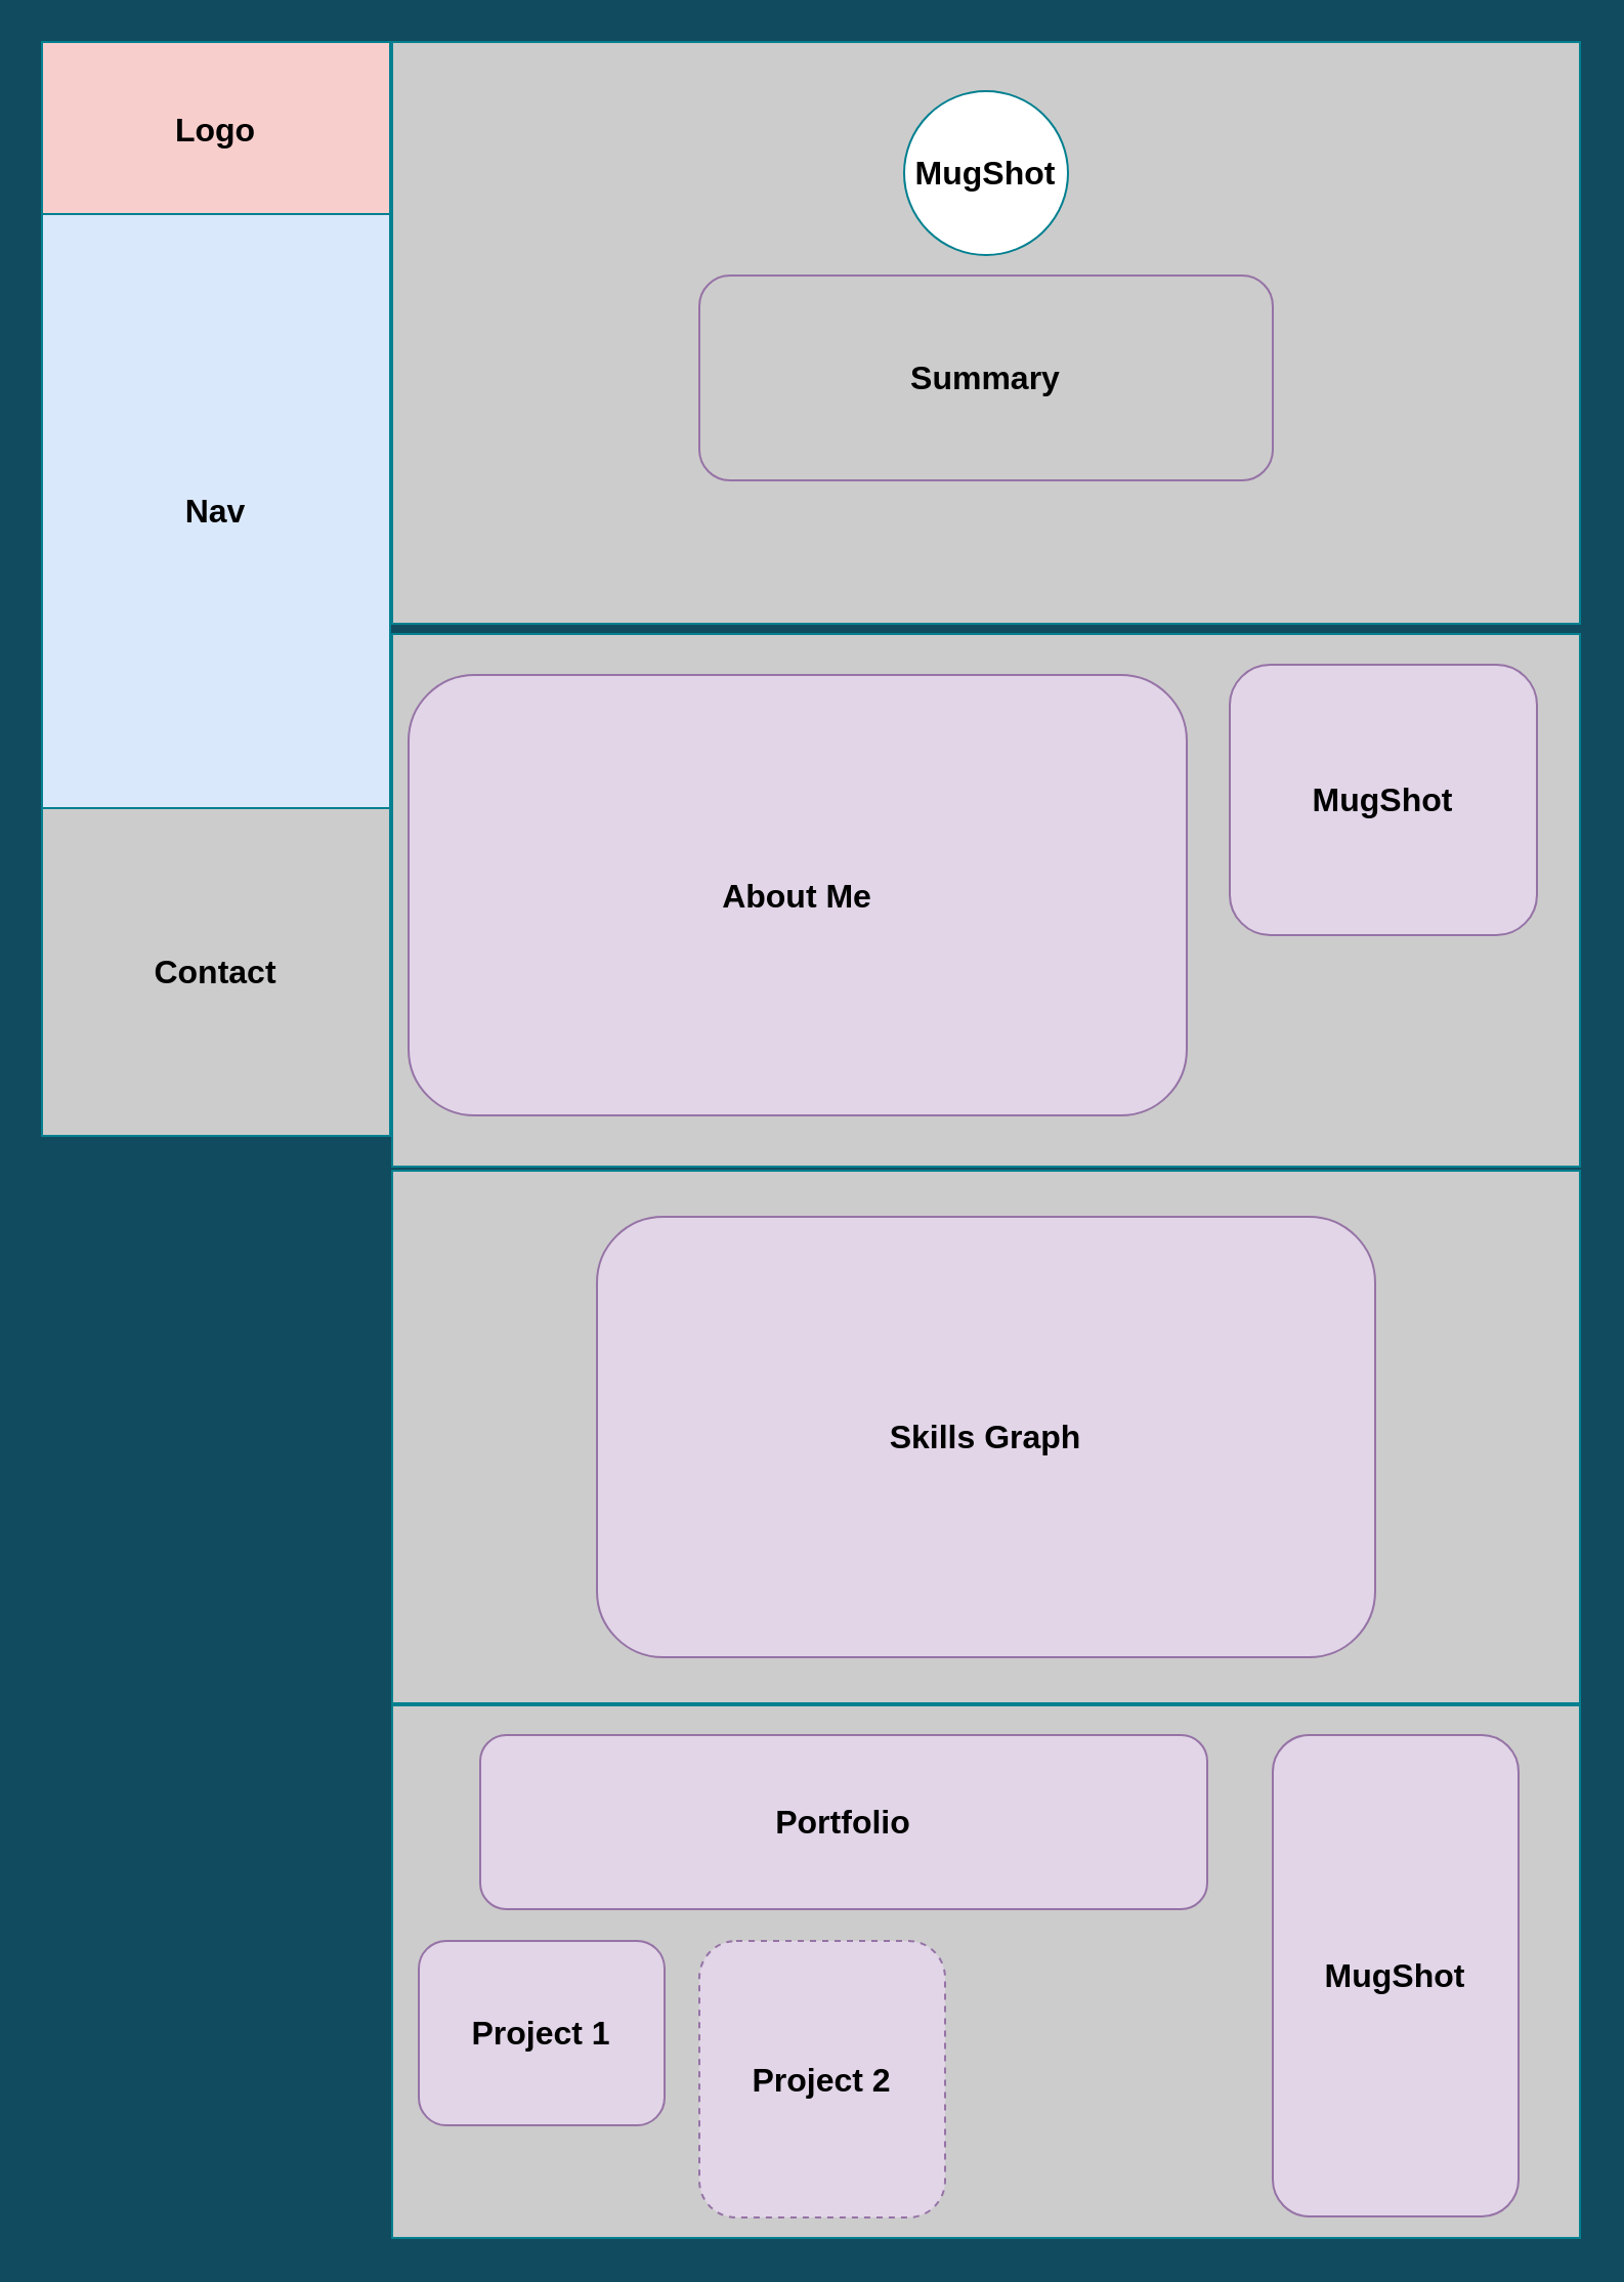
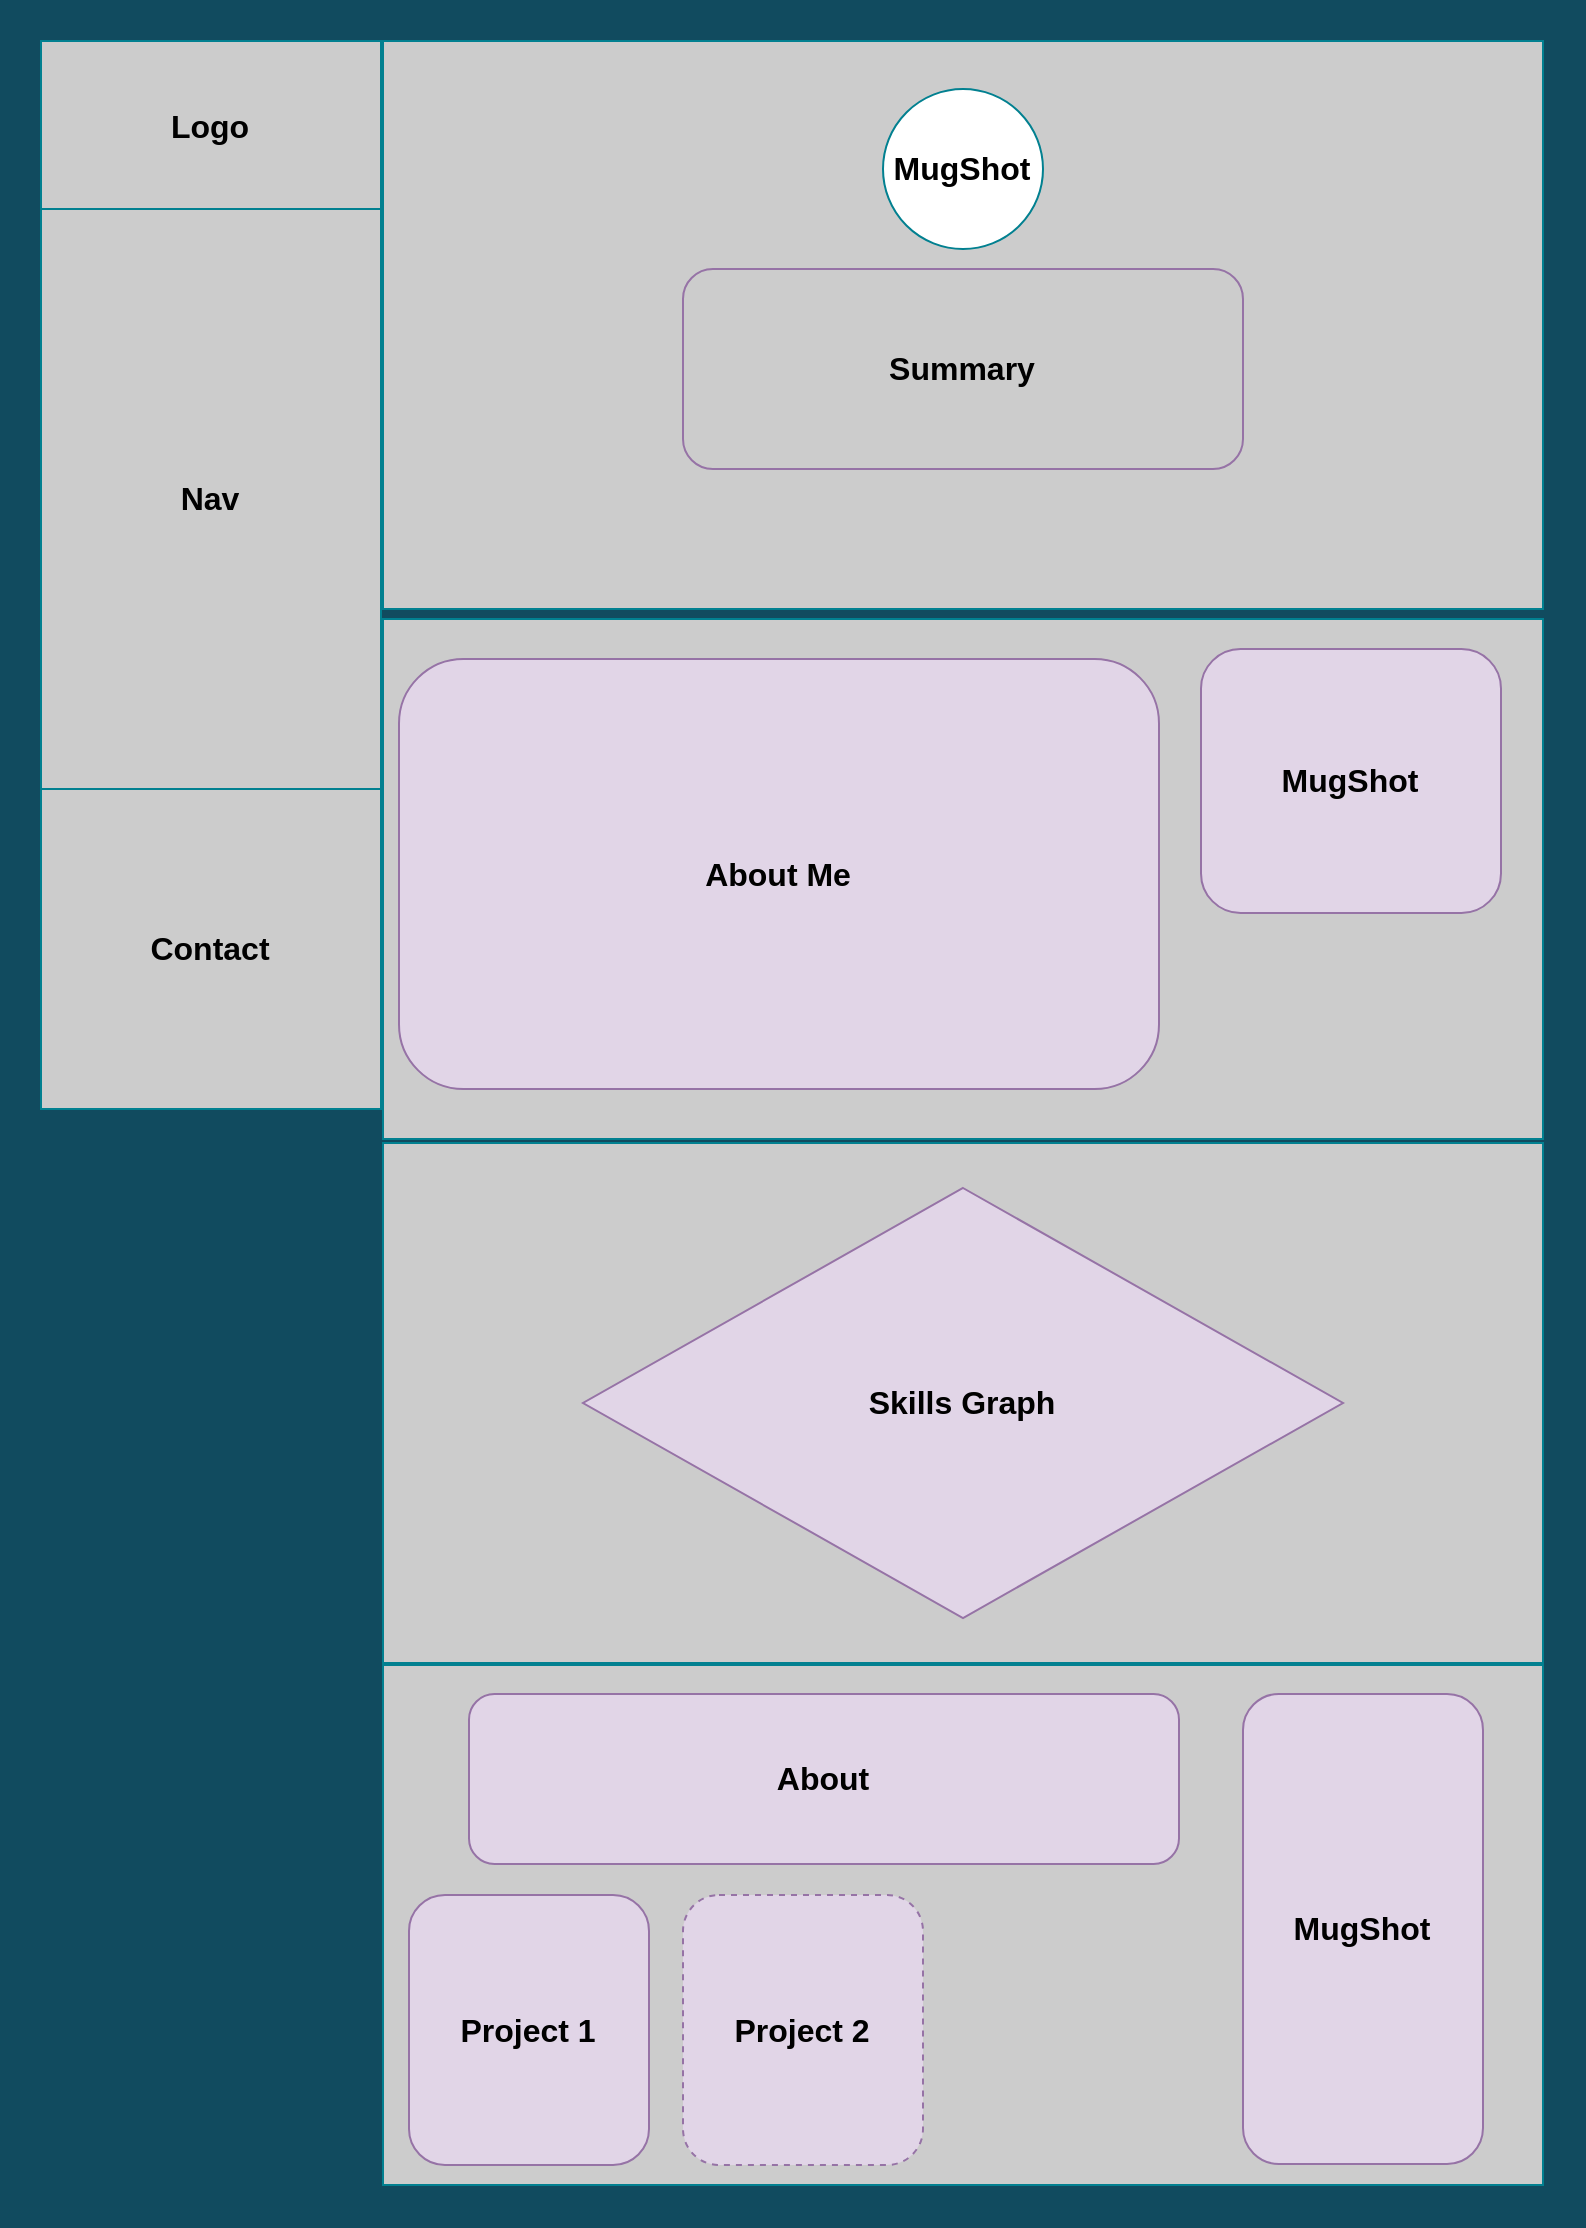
- <mxCell id="2" value="&lt;font color=&quot;#000000&quot;&gt;Logo&lt;/font&gt;" style="rounded=0;whiteSpace=wrap;html=1;sketch=0;fontColor=#E4FDE1;strokeColor=#028090;fillColor=#f8cecc;fontSize=16;fontStyle=1;" parent="1" vertex="1"><mxGeometry y="20" width="170" height="85" as="geometry" x="20" /></mxCell>
+ <mxCell id="2" value="&lt;font color=&quot;#000000&quot;&gt;Logo&lt;/font&gt;" style="rounded=0;whiteSpace=wrap;html=1;sketch=0;fontColor=#E4FDE1;strokeColor=#028090;fillColor=#CCCCCC;fontSize=16;fontStyle=1" parent="1" vertex="1"><mxGeometry y="20" width="170" height="85" as="geometry" x="20" /></mxCell>
- <mxCell id="3" value="&lt;font style=&quot;font-size: 16px&quot;&gt;&lt;font color=&quot;#000000&quot;&gt;&lt;b&gt;Nav&lt;/b&gt;&lt;/font&gt;&lt;br&gt;&lt;/font&gt;" style="rounded=0;whiteSpace=wrap;html=1;sketch=0;fontColor=#E4FDE1;strokeColor=#028090;fillColor=#dae8fc;" parent="1" vertex="1"><mxGeometry y="104" width="170" height="290" as="geometry" x="20" /></mxCell>
+ <mxCell id="3" value="&lt;font style=&quot;font-size: 16px&quot;&gt;&lt;font color=&quot;#000000&quot;&gt;&lt;b&gt;Nav&lt;/b&gt;&lt;/font&gt;&lt;br&gt;&lt;/font&gt;" style="rounded=0;whiteSpace=wrap;html=1;sketch=0;fontColor=#E4FDE1;strokeColor=#028090;fillColor=#CCCCCC;" parent="1" vertex="1"><mxGeometry y="104" width="170" height="290" as="geometry" x="20" /></mxCell>
- <mxCell id="17" value="&lt;b&gt;Skills Graph&lt;/b&gt;" style="rounded=1;whiteSpace=wrap;html=1;sketch=0;fontSize=16;strokeColor=#9673a6;fillColor=#e1d5e7;" vertex="1" parent="1"><mxGeometry x="291" y="593.5" width="380" height="215" as="geometry" /></mxCell>
+ <mxCell id="17" value="&lt;b&gt;Skills Graph&lt;/b&gt;" style="rhombus;whiteSpace=wrap;html=1;sketch=0;fontSize=16;strokeColor=#9673a6;fillColor=#e1d5e7;" vertex="1" parent="1"><mxGeometry x="291" y="593.5" width="380" height="215" as="geometry" /></mxCell>
- <mxCell id="15" value="&lt;b&gt;Portfolio&lt;/b&gt;" style="rounded=1;whiteSpace=wrap;html=1;sketch=0;fontSize=16;strokeColor=#9673a6;fillColor=#e1d5e7;" parent="1" vertex="1"><mxGeometry x="234" y="846.5" width="355" height="85" as="geometry" /></mxCell>
+ <mxCell id="15" value="&lt;b&gt;About&lt;/b&gt;" style="rounded=1;whiteSpace=wrap;html=1;sketch=0;fontSize=16;strokeColor=#9673a6;fillColor=#e1d5e7;" parent="1" vertex="1"><mxGeometry x="234" y="846.5" width="355" height="85" as="geometry" /></mxCell>
- <mxCell id="12" value="&lt;b&gt;Project 1&lt;/b&gt;" style="rounded=1;whiteSpace=wrap;html=1;sketch=0;fontSize=16;strokeColor=#9673a6;fillColor=#e1d5e7;" parent="1" vertex="1"><mxGeometry x="204" y="947" width="120" height="90" as="geometry" /></mxCell>
+ <mxCell id="12" value="&lt;b&gt;Project 1&lt;/b&gt;" style="rounded=1;whiteSpace=wrap;html=1;sketch=0;fontSize=16;strokeColor=#9673a6;fillColor=#e1d5e7;" parent="1" vertex="1"><mxGeometry x="204" y="947" width="120" height="135" as="geometry" /></mxCell>
